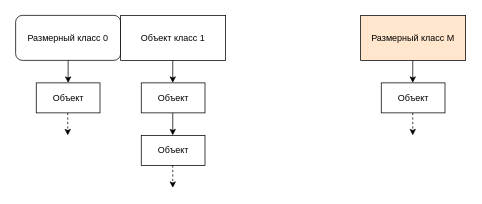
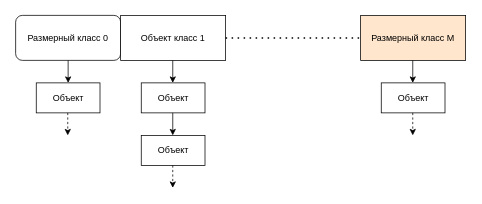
+ <mxCell id="5" value="" style="endArrow=none;dashed=1;html=1;dashPattern=1 3;strokeWidth=2;exitX=1;exitY=0.5;exitDx=0;exitDy=0;entryX=0;entryY=0.5;entryDx=0;entryDy=0;" edge="1" parent="1" source="3" target="4"><mxGeometry width="50" height="50" relative="1" as="geometry"><mxPoint x="420" y="60" as="sourcePoint" /><mxPoint x="470" y="10" as="targetPoint" /></mxGeometry></mxCell>
